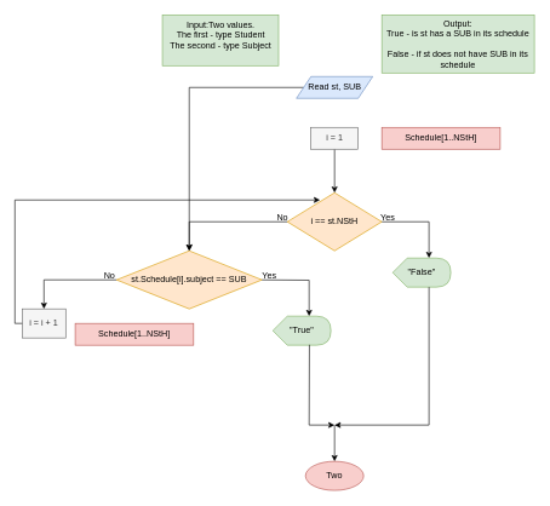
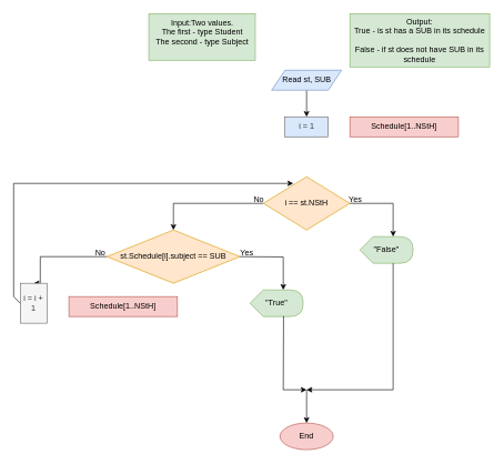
- <mxCell id="2" value="" style="edgeStyle=orthogonalEdgeStyle;rounded=0;orthogonalLoop=1;jettySize=auto;html=1;" parent="1" source="3" target="12" edge="1"><mxGeometry relative="1" as="geometry" /></mxCell>
+ <mxCell id="2" value="" style="edgeStyle=orthogonalEdgeStyle;rounded=0;orthogonalLoop=1;jettySize=auto;html=1;" parent="1" source="3" target="5" edge="1"><mxGeometry relative="1" as="geometry" /></mxCell>
- <mxCell id="5" value="i = 1" style="whiteSpace=wrap;html=1;fillColor=#f5f5f5;strokeColor=#666666;fontColor=#333333;" parent="1" vertex="1"><mxGeometry x="427.5" y="175" width="65" height="30" as="geometry" /></mxCell>
+ <mxCell id="5" value="i = 1" style="whiteSpace=wrap;html=1;fillColor=#dae8fc;strokeColor=#666666;fontColor=#333333;" parent="1" vertex="1"><mxGeometry x="427.5" y="175" width="65" height="30" as="geometry" /></mxCell>
- <mxCell id="4" value="" style="edgeStyle=orthogonalEdgeStyle;rounded=0;orthogonalLoop=1;jettySize=auto;html=1;" parent="1" source="5" target="8" edge="1"><mxGeometry relative="1" as="geometry" /></mxCell>
- <mxCell id="13" value="i = i + 1" style="whiteSpace=wrap;html=1;fillColor=#f5f5f5;strokeColor=#666666;fontColor=#333333;" parent="1" vertex="1"><mxGeometry x="30" y="425" width="60" height="40" as="geometry" /></mxCell>
+ <mxCell id="13" value="i = i + 1" style="whiteSpace=wrap;html=1;fillColor=#f5f5f5;strokeColor=#666666;fontColor=#333333;" parent="1" vertex="1"><mxGeometry x="30" y="425" width="40" height="60" as="geometry" /></mxCell>
- <mxCell id="23" value="Two" style="ellipse;whiteSpace=wrap;html=1;fillColor=#f8cecc;strokeColor=#b85450;" parent="1" vertex="1"><mxGeometry x="420" y="635" width="80" height="40" as="geometry" /></mxCell>
+ <mxCell id="23" value="End" style="ellipse;whiteSpace=wrap;html=1;fillColor=#f8cecc;strokeColor=#b85450;" parent="1" vertex="1"><mxGeometry x="420" y="635" width="80" height="40" as="geometry" /></mxCell>
